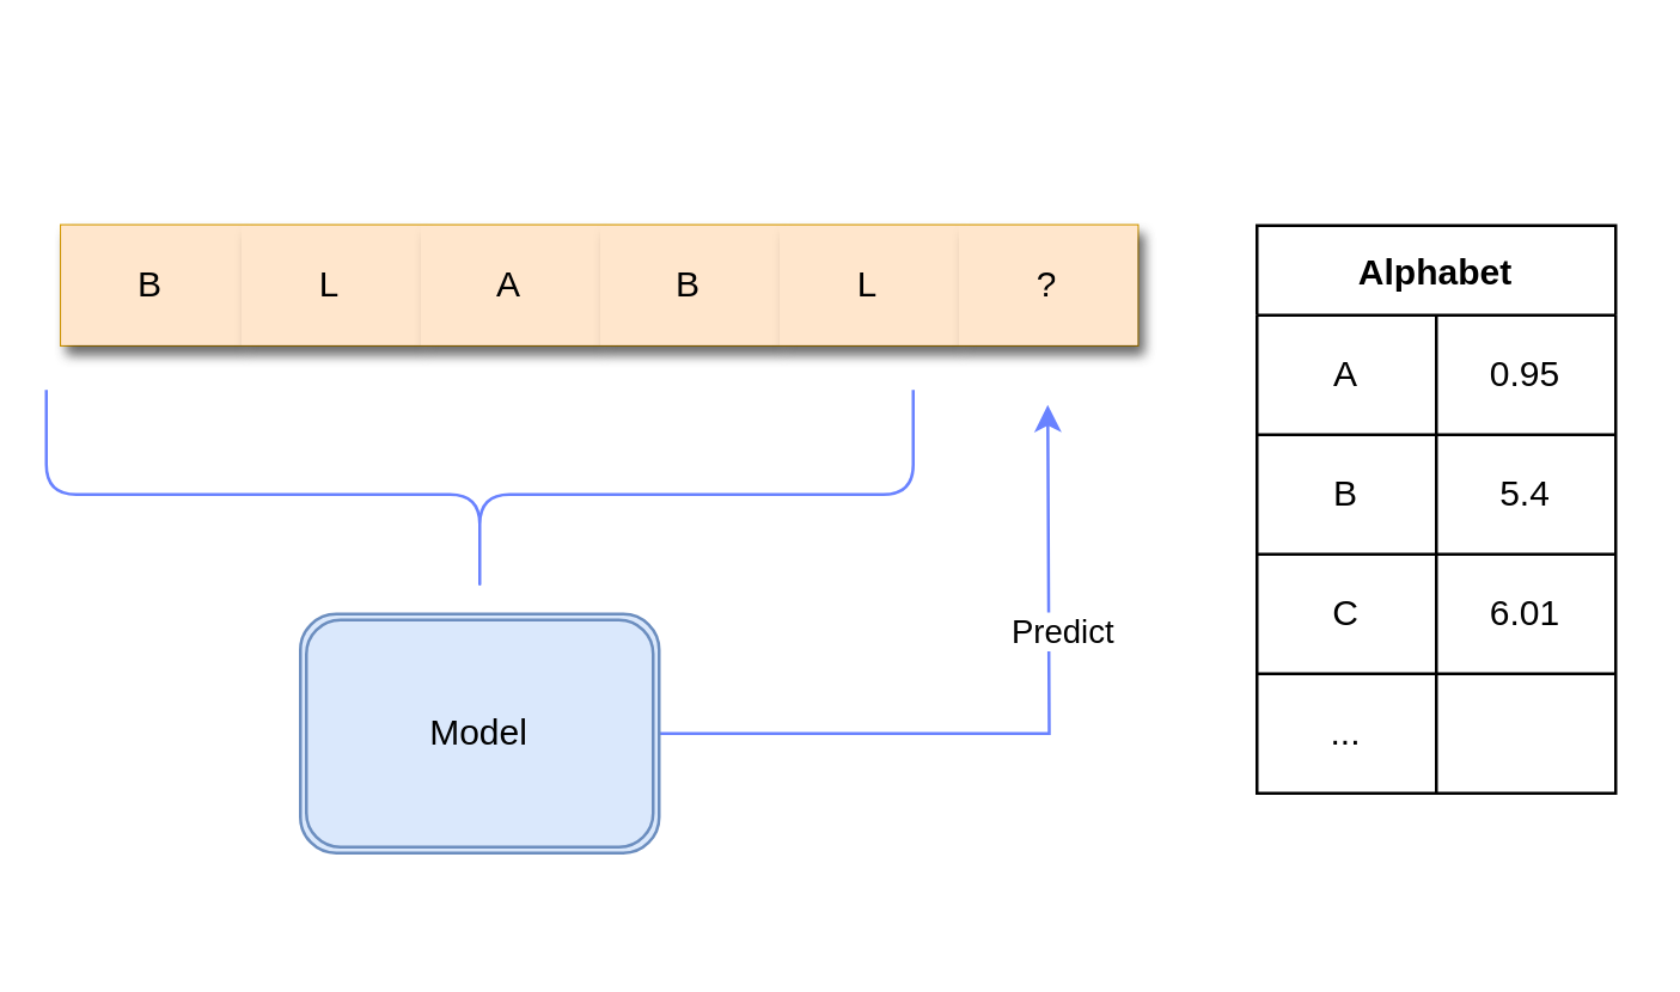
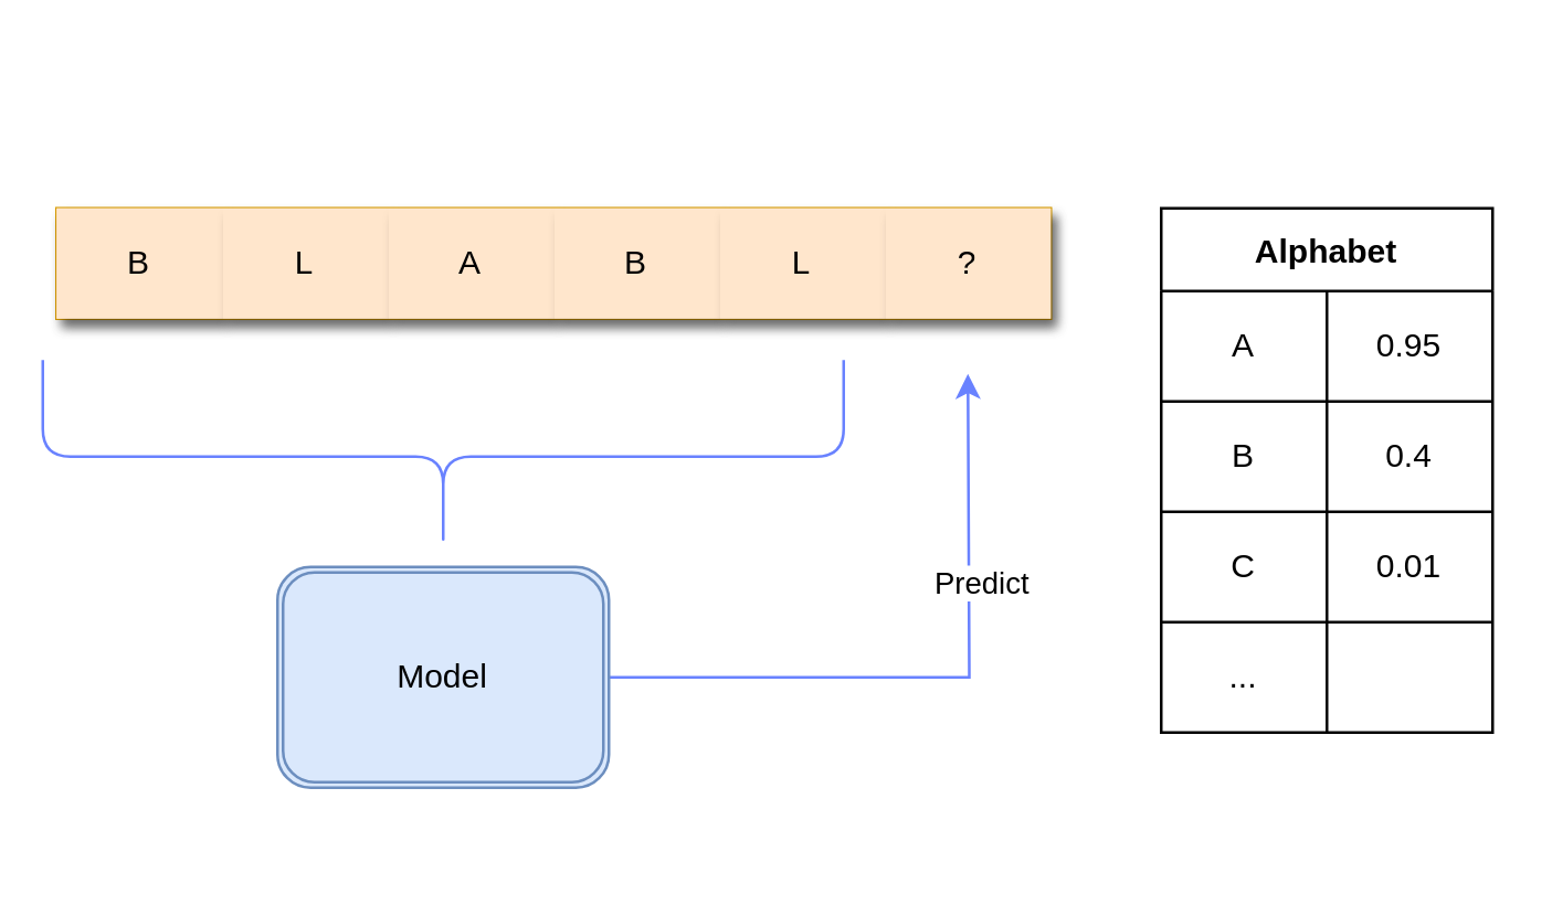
- <mxCell id="20" value="5.4" style="shape=partialRectangle;html=1;whiteSpace=wrap;connectable=0;fillColor=none;top=0;left=0;bottom=0;right=0;overflow=hidden;shadow=0;labelBorderColor=none;sketch=0;strokeColor=default;swimlaneLine=1;" vertex="1" parent="18"><mxGeometry x="60" width="60" height="40" as="geometry"><mxRectangle width="60" height="40" as="alternateBounds" /></mxGeometry></mxCell>
+ <mxCell id="20" value="0.4" style="shape=partialRectangle;html=1;whiteSpace=wrap;connectable=0;fillColor=none;top=0;left=0;bottom=0;right=0;overflow=hidden;shadow=0;labelBorderColor=none;sketch=0;strokeColor=default;swimlaneLine=1;" vertex="1" parent="18"><mxGeometry x="60" width="60" height="40" as="geometry"><mxRectangle width="60" height="40" as="alternateBounds" /></mxGeometry></mxCell>
- <mxCell id="23" value="6.01" style="shape=partialRectangle;html=1;whiteSpace=wrap;connectable=0;fillColor=none;top=0;left=0;bottom=0;right=0;overflow=hidden;shadow=0;labelBorderColor=none;sketch=0;strokeColor=default;swimlaneLine=1;" vertex="1" parent="21"><mxGeometry x="60" width="60" height="40" as="geometry"><mxRectangle width="60" height="40" as="alternateBounds" /></mxGeometry></mxCell>
+ <mxCell id="23" value="0.01" style="shape=partialRectangle;html=1;whiteSpace=wrap;connectable=0;fillColor=none;top=0;left=0;bottom=0;right=0;overflow=hidden;shadow=0;labelBorderColor=none;sketch=0;strokeColor=default;swimlaneLine=1;" vertex="1" parent="21"><mxGeometry x="60" width="60" height="40" as="geometry"><mxRectangle width="60" height="40" as="alternateBounds" /></mxGeometry></mxCell>
